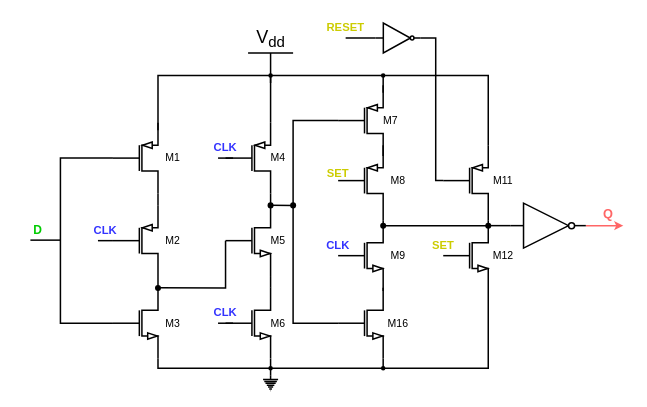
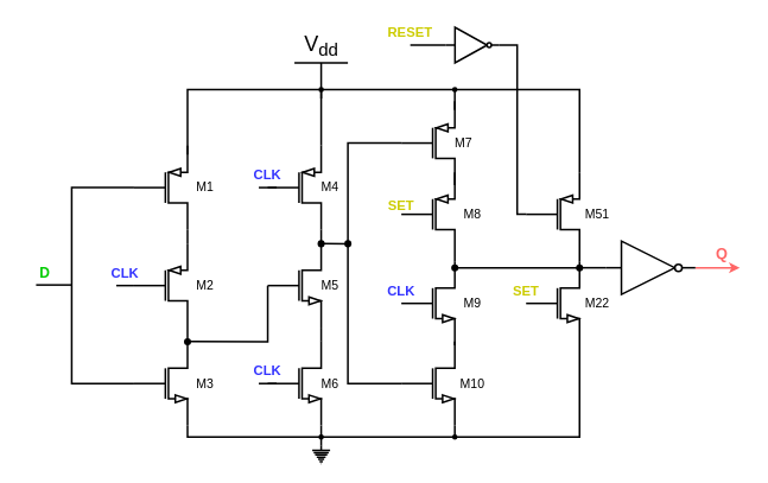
- <mxCell id="73" value="&lt;font style=&quot;font-size: 14px;&quot;&gt;M11&lt;/font&gt;" style="text;strokeColor=none;align=center;fillColor=none;html=1;verticalAlign=middle;whiteSpace=wrap;rounded=0;" vertex="1" parent="1"><mxGeometry x="640" y="225" width="60" height="30" as="geometry" /></mxCell>
+ <mxCell id="73" value="&lt;font style=&quot;font-size: 14px;&quot;&gt;M51&lt;/font&gt;" style="text;strokeColor=none;align=center;fillColor=none;html=1;verticalAlign=middle;whiteSpace=wrap;rounded=0;" vertex="1" parent="1"><mxGeometry x="640" y="225" width="60" height="30" as="geometry" /></mxCell>
- <mxCell id="74" value="&lt;font style=&quot;font-size: 14px;&quot;&gt;M12&lt;/font&gt;" style="text;strokeColor=none;align=center;fillColor=none;html=1;verticalAlign=middle;whiteSpace=wrap;rounded=0;" vertex="1" parent="1"><mxGeometry x="640" y="325" width="60" height="30" as="geometry" /></mxCell>
+ <mxCell id="74" value="&lt;font style=&quot;font-size: 14px;&quot;&gt;M22&lt;/font&gt;" style="text;strokeColor=none;align=center;fillColor=none;html=1;verticalAlign=middle;whiteSpace=wrap;rounded=0;" vertex="1" parent="1"><mxGeometry x="640" y="325" width="60" height="30" as="geometry" /></mxCell>
- <mxCell id="72" value="&lt;font style=&quot;font-size: 14px;&quot;&gt;M16&lt;/font&gt;" style="text;strokeColor=none;align=center;fillColor=none;html=1;verticalAlign=middle;whiteSpace=wrap;rounded=0;" vertex="1" parent="1"><mxGeometry x="500" y="415" width="60" height="30" as="geometry" /></mxCell>
+ <mxCell id="72" value="&lt;font style=&quot;font-size: 14px;&quot;&gt;M10&lt;/font&gt;" style="text;strokeColor=none;align=center;fillColor=none;html=1;verticalAlign=middle;whiteSpace=wrap;rounded=0;" vertex="1" parent="1"><mxGeometry x="500" y="415" width="60" height="30" as="geometry" /></mxCell>
